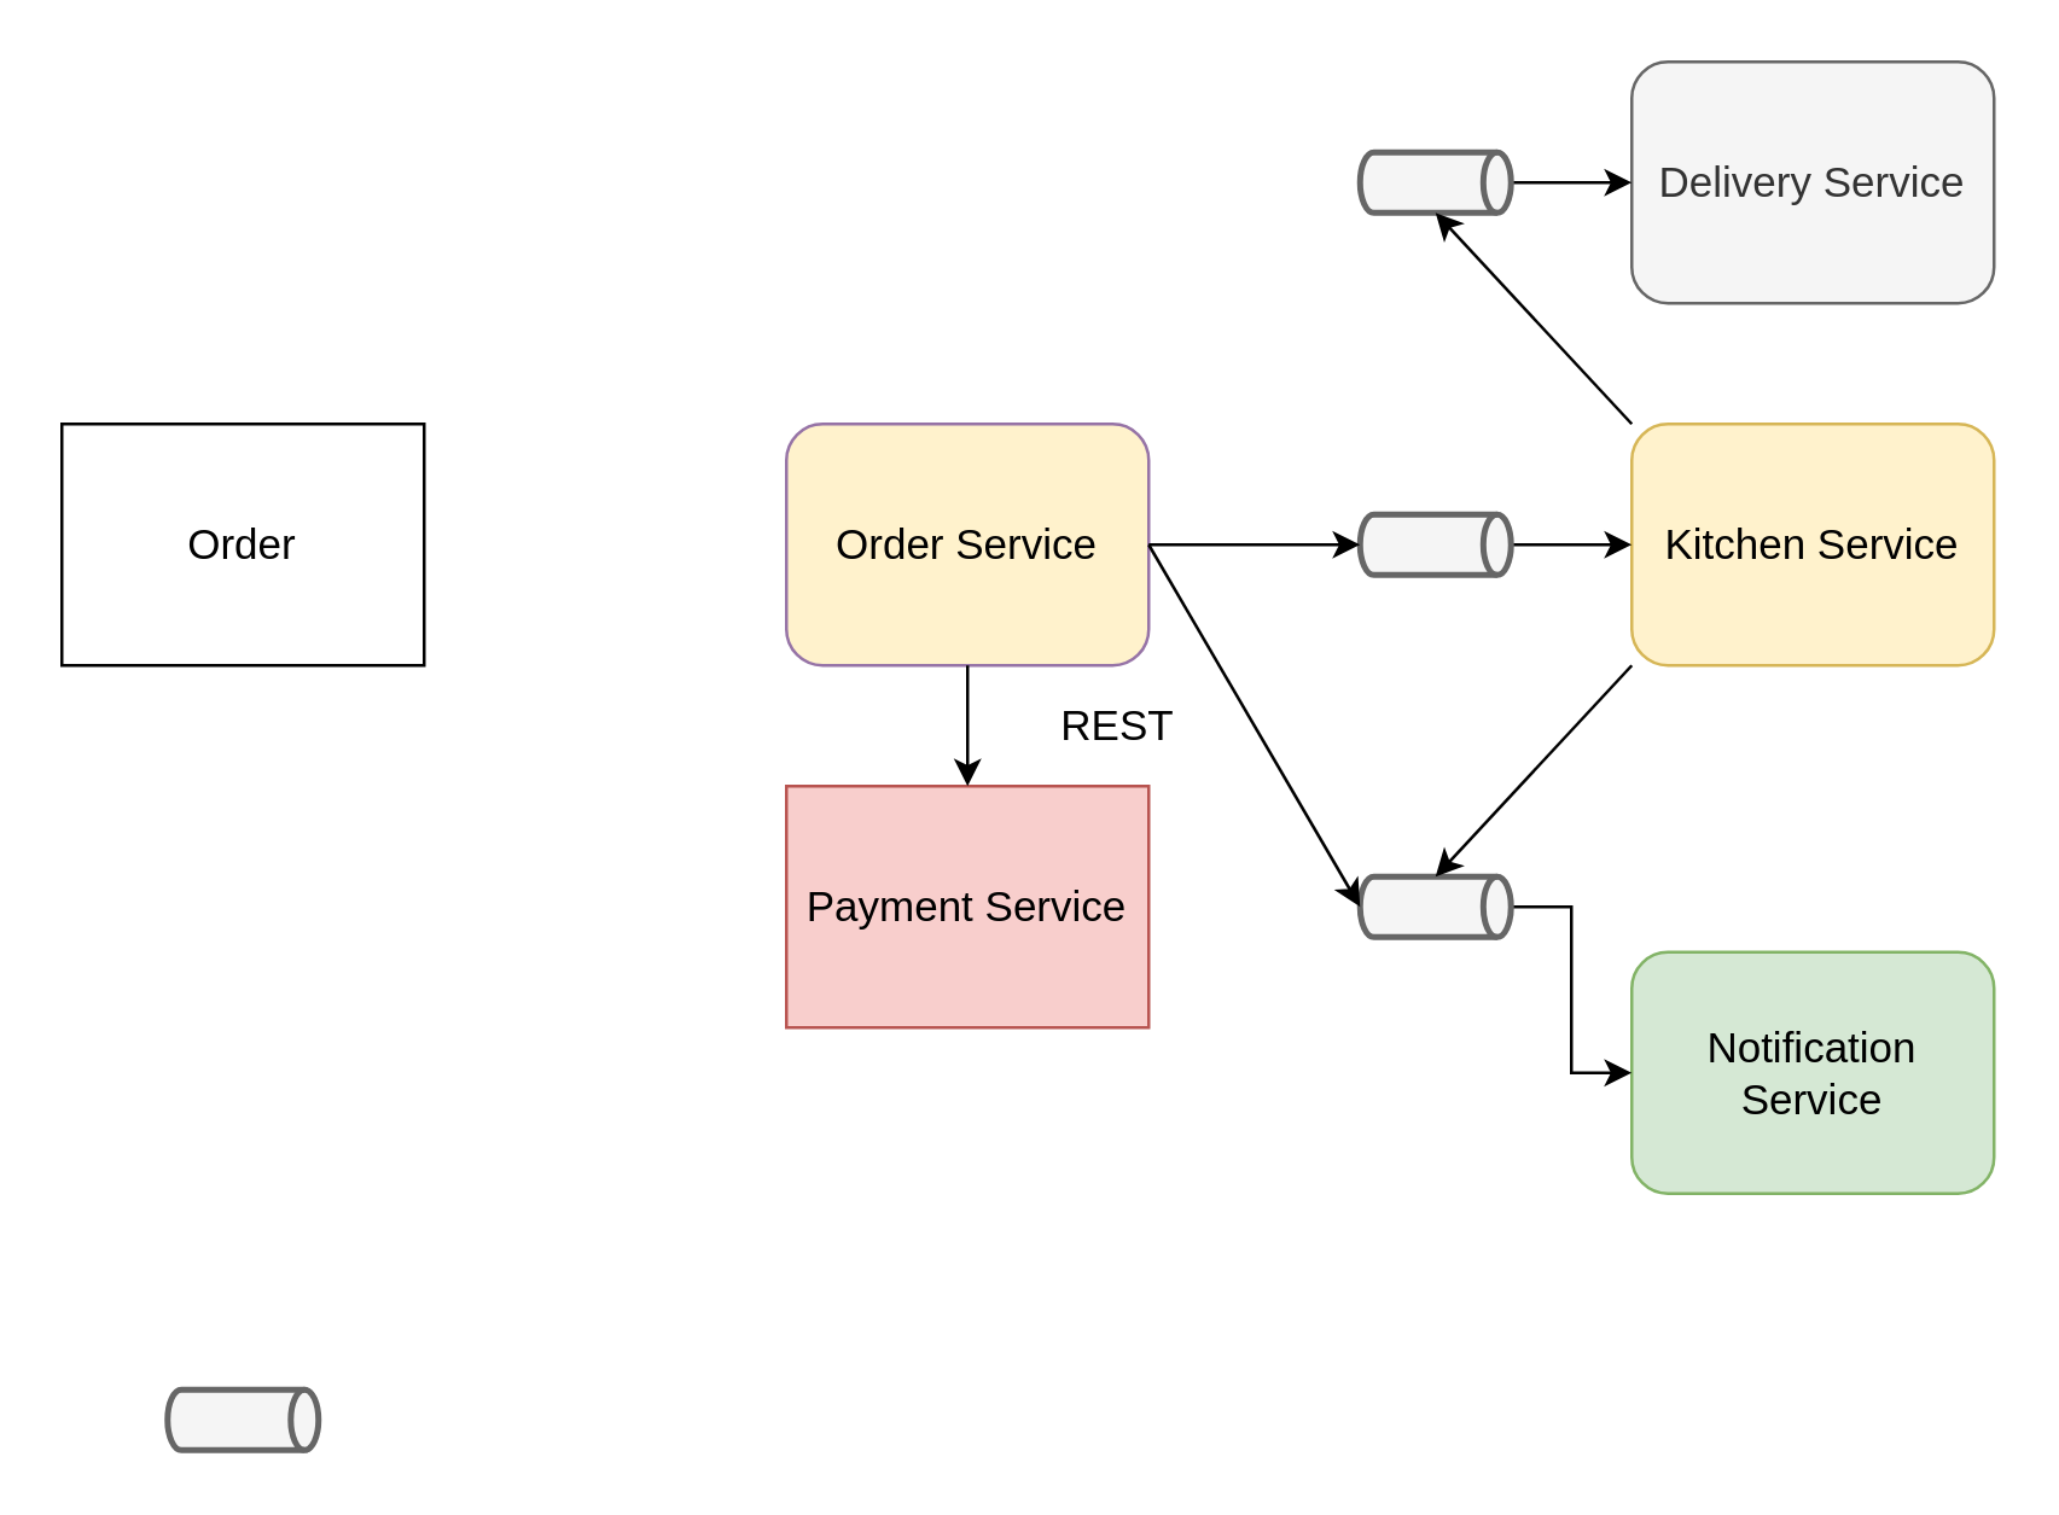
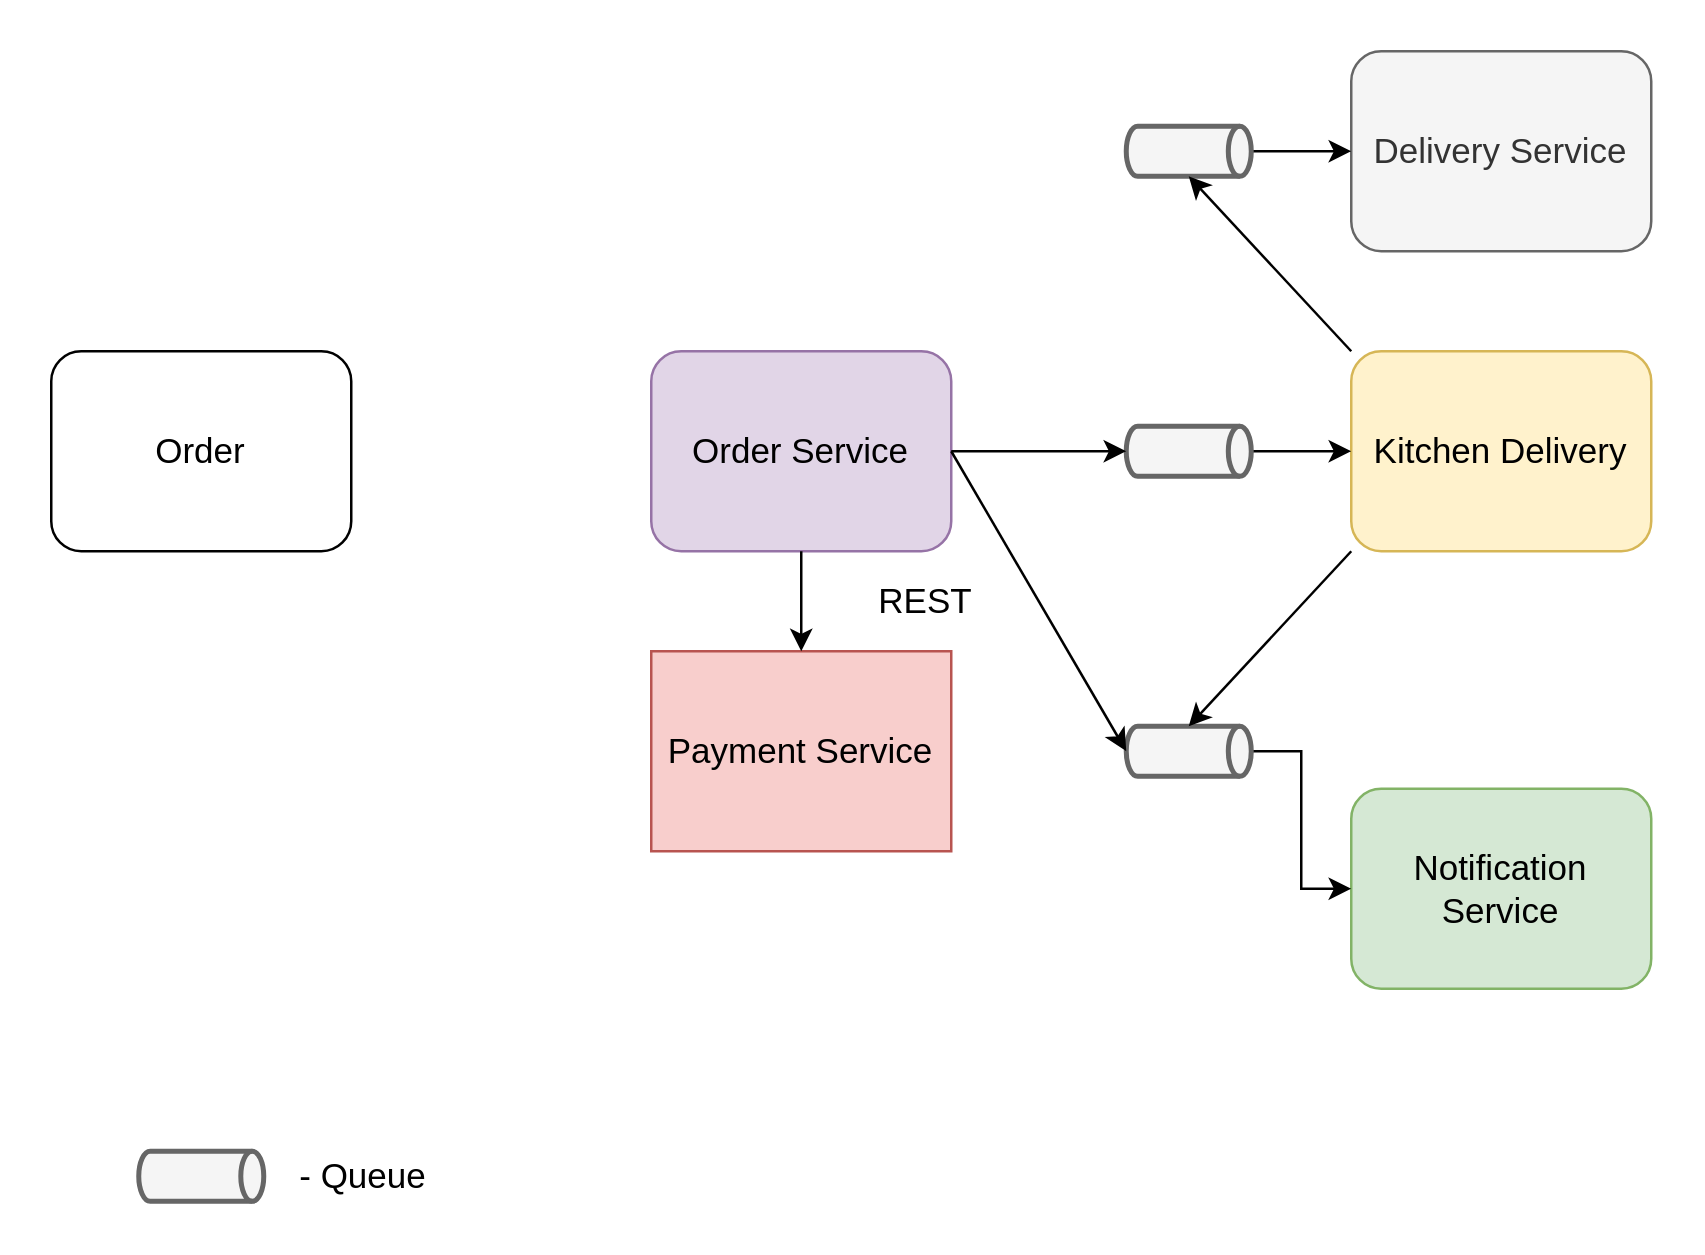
- <mxCell id="7" value="Order" style="whiteSpace=wrap;html=1;fontSize=14;rounded=0;" vertex="1" parent="1"><mxGeometry x="20" y="140" width="120" height="80" as="geometry" /></mxCell>
+ <mxCell id="7" value="Order" style="rounded=1;whiteSpace=wrap;html=1;fontSize=14;" vertex="1" parent="1"><mxGeometry x="20" y="140" width="120" height="80" as="geometry" /></mxCell>
- <mxCell id="2" value="Order Service" style="rounded=1;whiteSpace=wrap;html=1;fillColor=#fff2cc;strokeColor=#9673a6;fontSize=14;" vertex="1" parent="1"><mxGeometry x="260" y="140" width="120" height="80" as="geometry" /></mxCell>
+ <mxCell id="2" value="Order Service" style="rounded=1;whiteSpace=wrap;html=1;fillColor=#e1d5e7;strokeColor=#9673a6;fontSize=14;" vertex="1" parent="1"><mxGeometry x="260" y="140" width="120" height="80" as="geometry" /></mxCell>
- <mxCell id="4" value="Kitchen Service" style="rounded=1;whiteSpace=wrap;html=1;fillColor=#fff2cc;strokeColor=#d6b656;fontSize=14;" vertex="1" parent="1"><mxGeometry x="540" y="140" width="120" height="80" as="geometry" /></mxCell>
+ <mxCell id="4" value="Kitchen Delivery" style="rounded=1;whiteSpace=wrap;html=1;fillColor=#fff2cc;strokeColor=#d6b656;fontSize=14;" vertex="1" parent="1"><mxGeometry x="540" y="140" width="120" height="80" as="geometry" /></mxCell>
+ <mxCell id="21" value="- Queue" style="text;html=1;strokeColor=none;fillColor=none;align=center;verticalAlign=middle;whiteSpace=wrap;rounded=0;fontSize=14;" vertex="1" parent="1"><mxGeometry x="110" y="460" width="70" height="20" as="geometry" /></mxCell>
